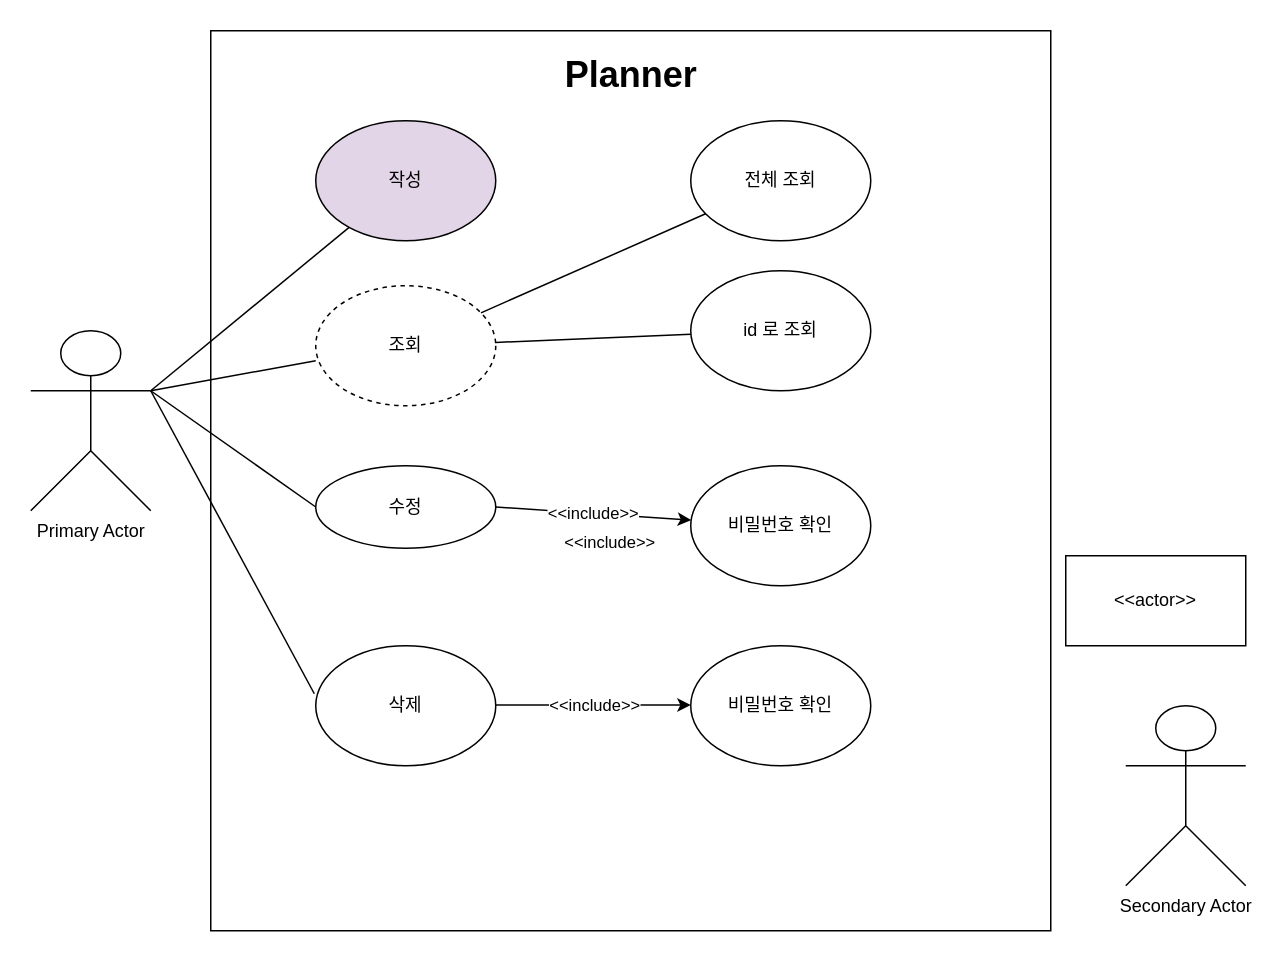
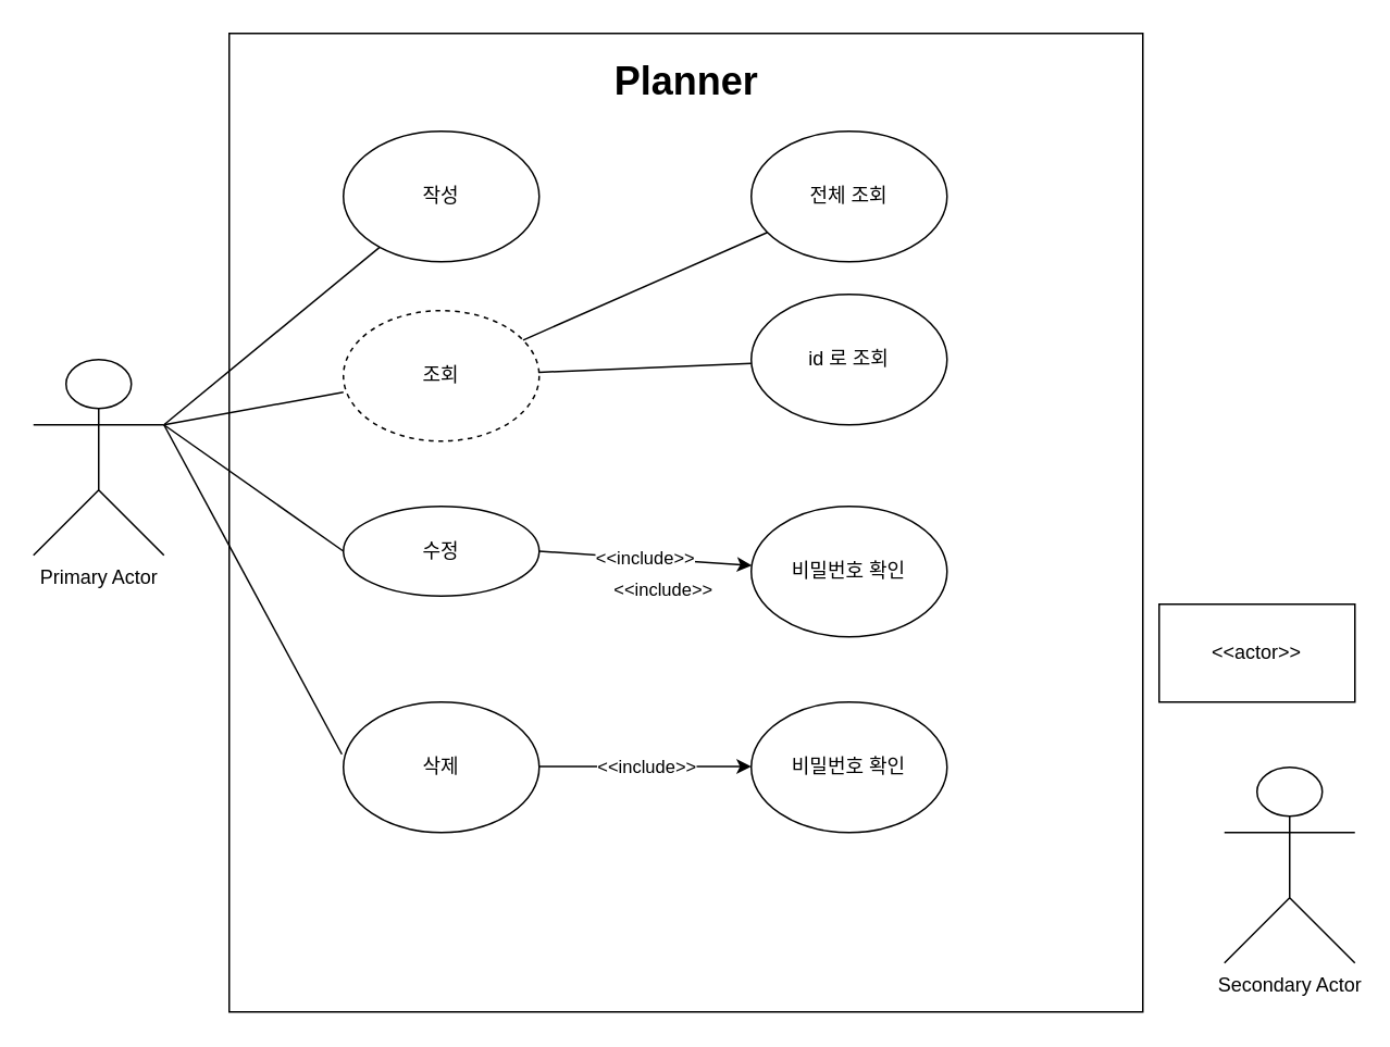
- <mxCell id="6" value="작성" style="ellipse;whiteSpace=wrap;html=1;fillColor=#e1d5e7;" vertex="1" parent="1"><mxGeometry x="210" y="80" width="120" height="80" as="geometry" /></mxCell>
+ <mxCell id="6" value="작성" style="ellipse;whiteSpace=wrap;html=1;" vertex="1" parent="1"><mxGeometry x="210" y="80" width="120" height="80" as="geometry" /></mxCell>
